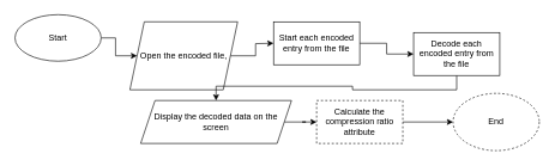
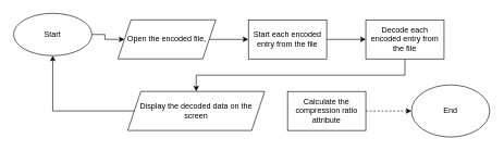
- <mxCell id="9" value="Decode each encoded entry from the file" style="rounded=0;whiteSpace=wrap;html=1;" vertex="1" parent="1"><mxGeometry x="575" y="45" width="120" height="60" as="geometry" /></mxCell>
+ <mxCell id="9" value="Decode each encoded entry from the file" style="rounded=0;whiteSpace=wrap;html=1;" vertex="1" parent="1"><mxGeometry x="560" y="30" width="120" height="60" as="geometry" /></mxCell>
- <mxCell id="5" value="Open the encoded file," style="shape=parallelogram;perimeter=parallelogramPerimeter;whiteSpace=wrap;html=1;fixedSize=1;" vertex="1" parent="1"><mxGeometry x="180" y="30" width="150" height="95" as="geometry" /></mxCell>
+ <mxCell id="5" value="Open the encoded file," style="shape=parallelogram;perimeter=parallelogramPerimeter;whiteSpace=wrap;html=1;fixedSize=1;" vertex="1" parent="1"><mxGeometry x="180" y="30" width="150" height="60" as="geometry" /></mxCell>
- <mxCell id="10" style="edgeStyle=orthogonalEdgeStyle;rounded=0;orthogonalLoop=1;jettySize=auto;html=1;exitX=1;exitY=0.5;exitDx=0;exitDy=0;entryX=0;entryY=0.5;entryDx=0;entryDy=0;" edge="1" parent="1" source="11" target="13"><mxGeometry relative="1" as="geometry" /></mxCell>
+ <mxCell id="10" style="edgeStyle=orthogonalEdgeStyle;rounded=0;orthogonalLoop=1;jettySize=auto;html=1;exitX=1;exitY=0.5;exitDx=0;exitDy=0;" edge="1" parent="1" source="11" target="3"><mxGeometry relative="1" as="geometry" /></mxCell>
- <mxCell id="13" value="Calculate the compression ratio attribute" style="rounded=0;whiteSpace=wrap;html=1;dashed=1;" vertex="1" parent="1"><mxGeometry x="440" y="140" width="120" height="60" as="geometry" /></mxCell>
+ <mxCell id="13" value="Calculate the compression ratio attribute" style="rounded=0;whiteSpace=wrap;html=1;" vertex="1" parent="1"><mxGeometry x="440" y="140" width="120" height="60" as="geometry" /></mxCell>
- <mxCell id="12" style="edgeStyle=orthogonalEdgeStyle;rounded=0;orthogonalLoop=1;jettySize=auto;html=1;exitX=1;exitY=0.5;exitDx=0;exitDy=0;entryX=0;entryY=0.5;entryDx=0;entryDy=0;" edge="1" parent="1" source="13" target="14"><mxGeometry relative="1" as="geometry" /></mxCell>
+ <mxCell id="12" style="edgeStyle=orthogonalEdgeStyle;rounded=0;orthogonalLoop=1;jettySize=auto;html=1;exitX=1;exitY=0.5;exitDx=0;exitDy=0;entryX=0;entryY=0.5;entryDx=0;entryDy=0;dashed=1;" edge="1" parent="1" source="13" target="14"><mxGeometry relative="1" as="geometry" /></mxCell>
- <mxCell id="14" value="End" style="ellipse;whiteSpace=wrap;html=1;dashed=1;" vertex="1" parent="1"><mxGeometry x="630" y="130" width="120" height="80" as="geometry" /></mxCell>
+ <mxCell id="14" value="End" style="ellipse;whiteSpace=wrap;html=1;" vertex="1" parent="1"><mxGeometry x="630" y="130" width="120" height="80" as="geometry" /></mxCell>
